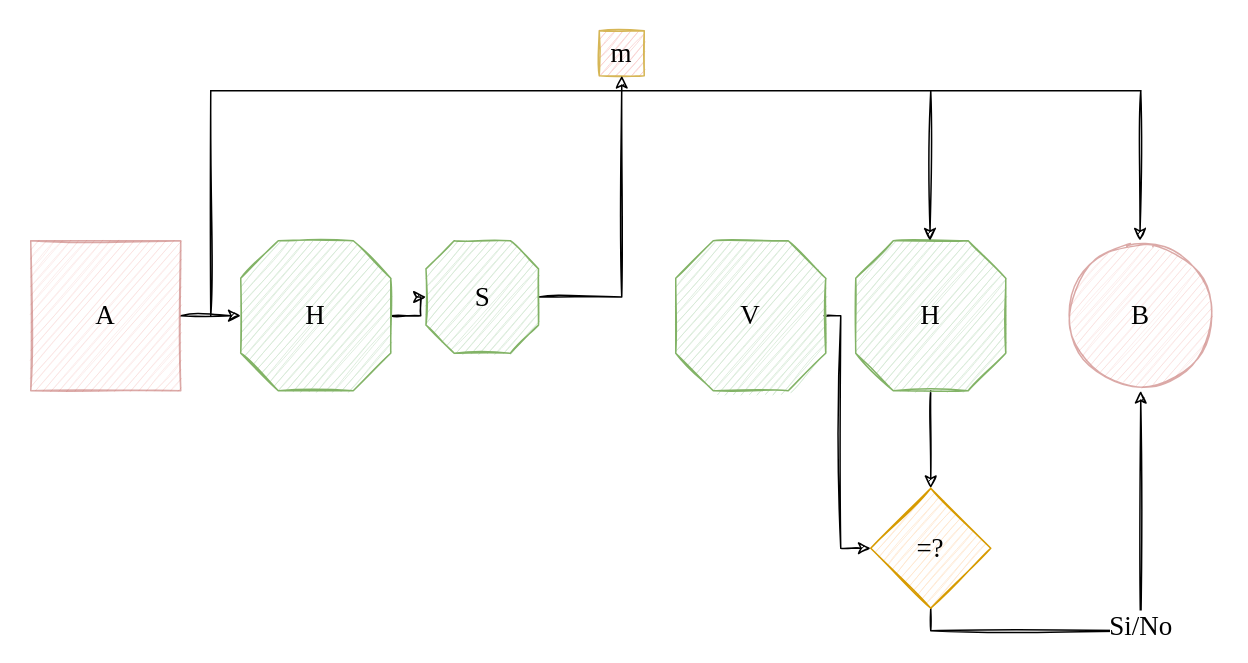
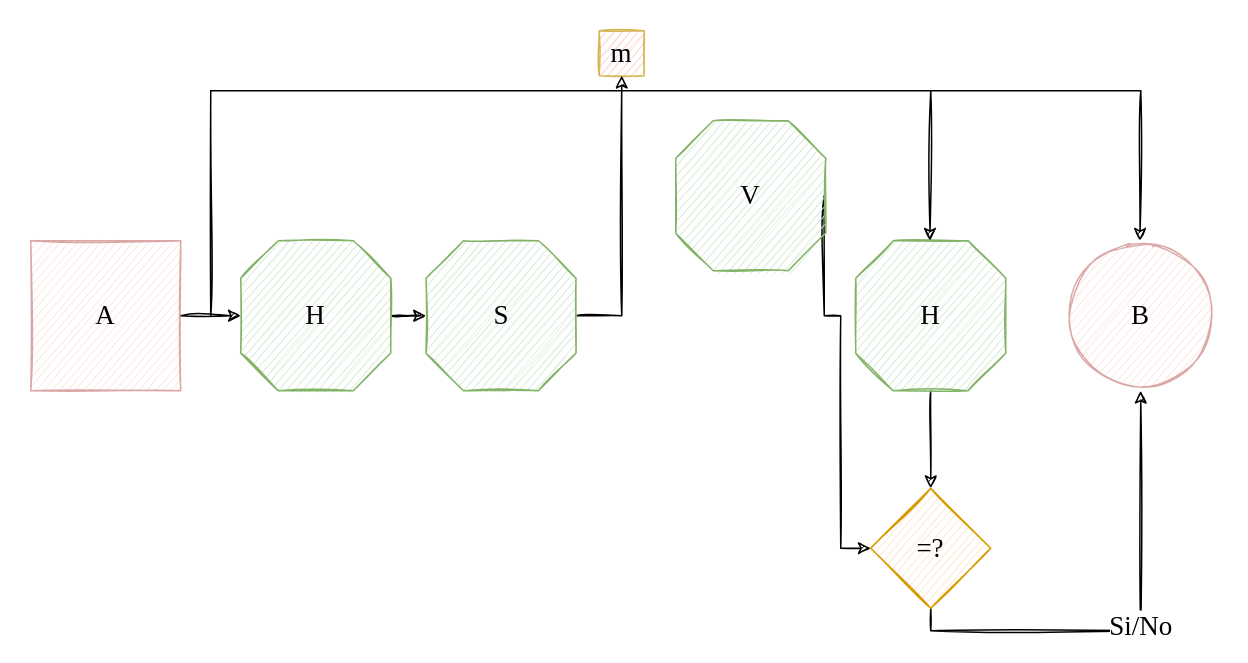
- <mxCell id="19" value="S" style="verticalLabelPosition=middle;verticalAlign=middle;html=1;shape=mxgraph.basic.polygon;polyCoords=[[0.25,0],[0.75,0],[1,0.25],[1,0.75],[0.75,1],[0.25,1],[0,0.75],[0,0.25]];polyline=0;sketch=1;fillColor=#d5e8d4;strokeColor=#82b366;fontFamily=Maven Pro;fontSize=18;whiteSpace=wrap;horizontal=1;labelPosition=center;align=center;fontSource=https%3A%2F%2Ffonts.googleapis.com%2Fcss%3Ffamily%3DMaven%2BPro;" parent="1" vertex="1"><mxGeometry x="283.5" y="160" width="75" height="75" as="geometry" /></mxCell>
+ <mxCell id="19" value="S" style="verticalLabelPosition=middle;verticalAlign=middle;html=1;shape=mxgraph.basic.polygon;polyCoords=[[0.25,0],[0.75,0],[1,0.25],[1,0.75],[0.75,1],[0.25,1],[0,0.75],[0,0.25]];polyline=0;sketch=1;fillColor=#d5e8d4;strokeColor=#82b366;fontFamily=Maven Pro;fontSize=18;whiteSpace=wrap;horizontal=1;labelPosition=center;align=center;fontSource=https%3A%2F%2Ffonts.googleapis.com%2Fcss%3Ffamily%3DMaven%2BPro;" parent="1" vertex="1"><mxGeometry x="283.5" y="160" width="100" height="100" as="geometry" /></mxCell>
- <mxCell id="20" value="V" style="verticalLabelPosition=middle;verticalAlign=middle;html=1;shape=mxgraph.basic.polygon;polyCoords=[[0.25,0],[0.75,0],[1,0.25],[1,0.75],[0.75,1],[0.25,1],[0,0.75],[0,0.25]];polyline=0;sketch=1;fillColor=#d5e8d4;strokeColor=#82b366;fontFamily=Maven Pro;fontSize=18;whiteSpace=wrap;horizontal=1;labelPosition=center;align=center;fontSource=https%3A%2F%2Ffonts.googleapis.com%2Fcss%3Ffamily%3DMaven%2BPro;" parent="1" vertex="1"><mxGeometry x="450" y="160" width="100" height="100" as="geometry" /></mxCell>
+ <mxCell id="20" value="V" style="verticalLabelPosition=middle;verticalAlign=middle;html=1;shape=mxgraph.basic.polygon;polyCoords=[[0.25,0],[0.75,0],[1,0.25],[1,0.75],[0.75,1],[0.25,1],[0,0.75],[0,0.25]];polyline=0;sketch=1;fillColor=#d5e8d4;strokeColor=#82b366;fontFamily=Maven Pro;fontSize=18;whiteSpace=wrap;horizontal=1;labelPosition=center;align=center;fontSource=https%3A%2F%2Ffonts.googleapis.com%2Fcss%3Ffamily%3DMaven%2BPro;" parent="1" vertex="1"><mxGeometry x="450" y="80" width="100" height="100" as="geometry" /></mxCell>
